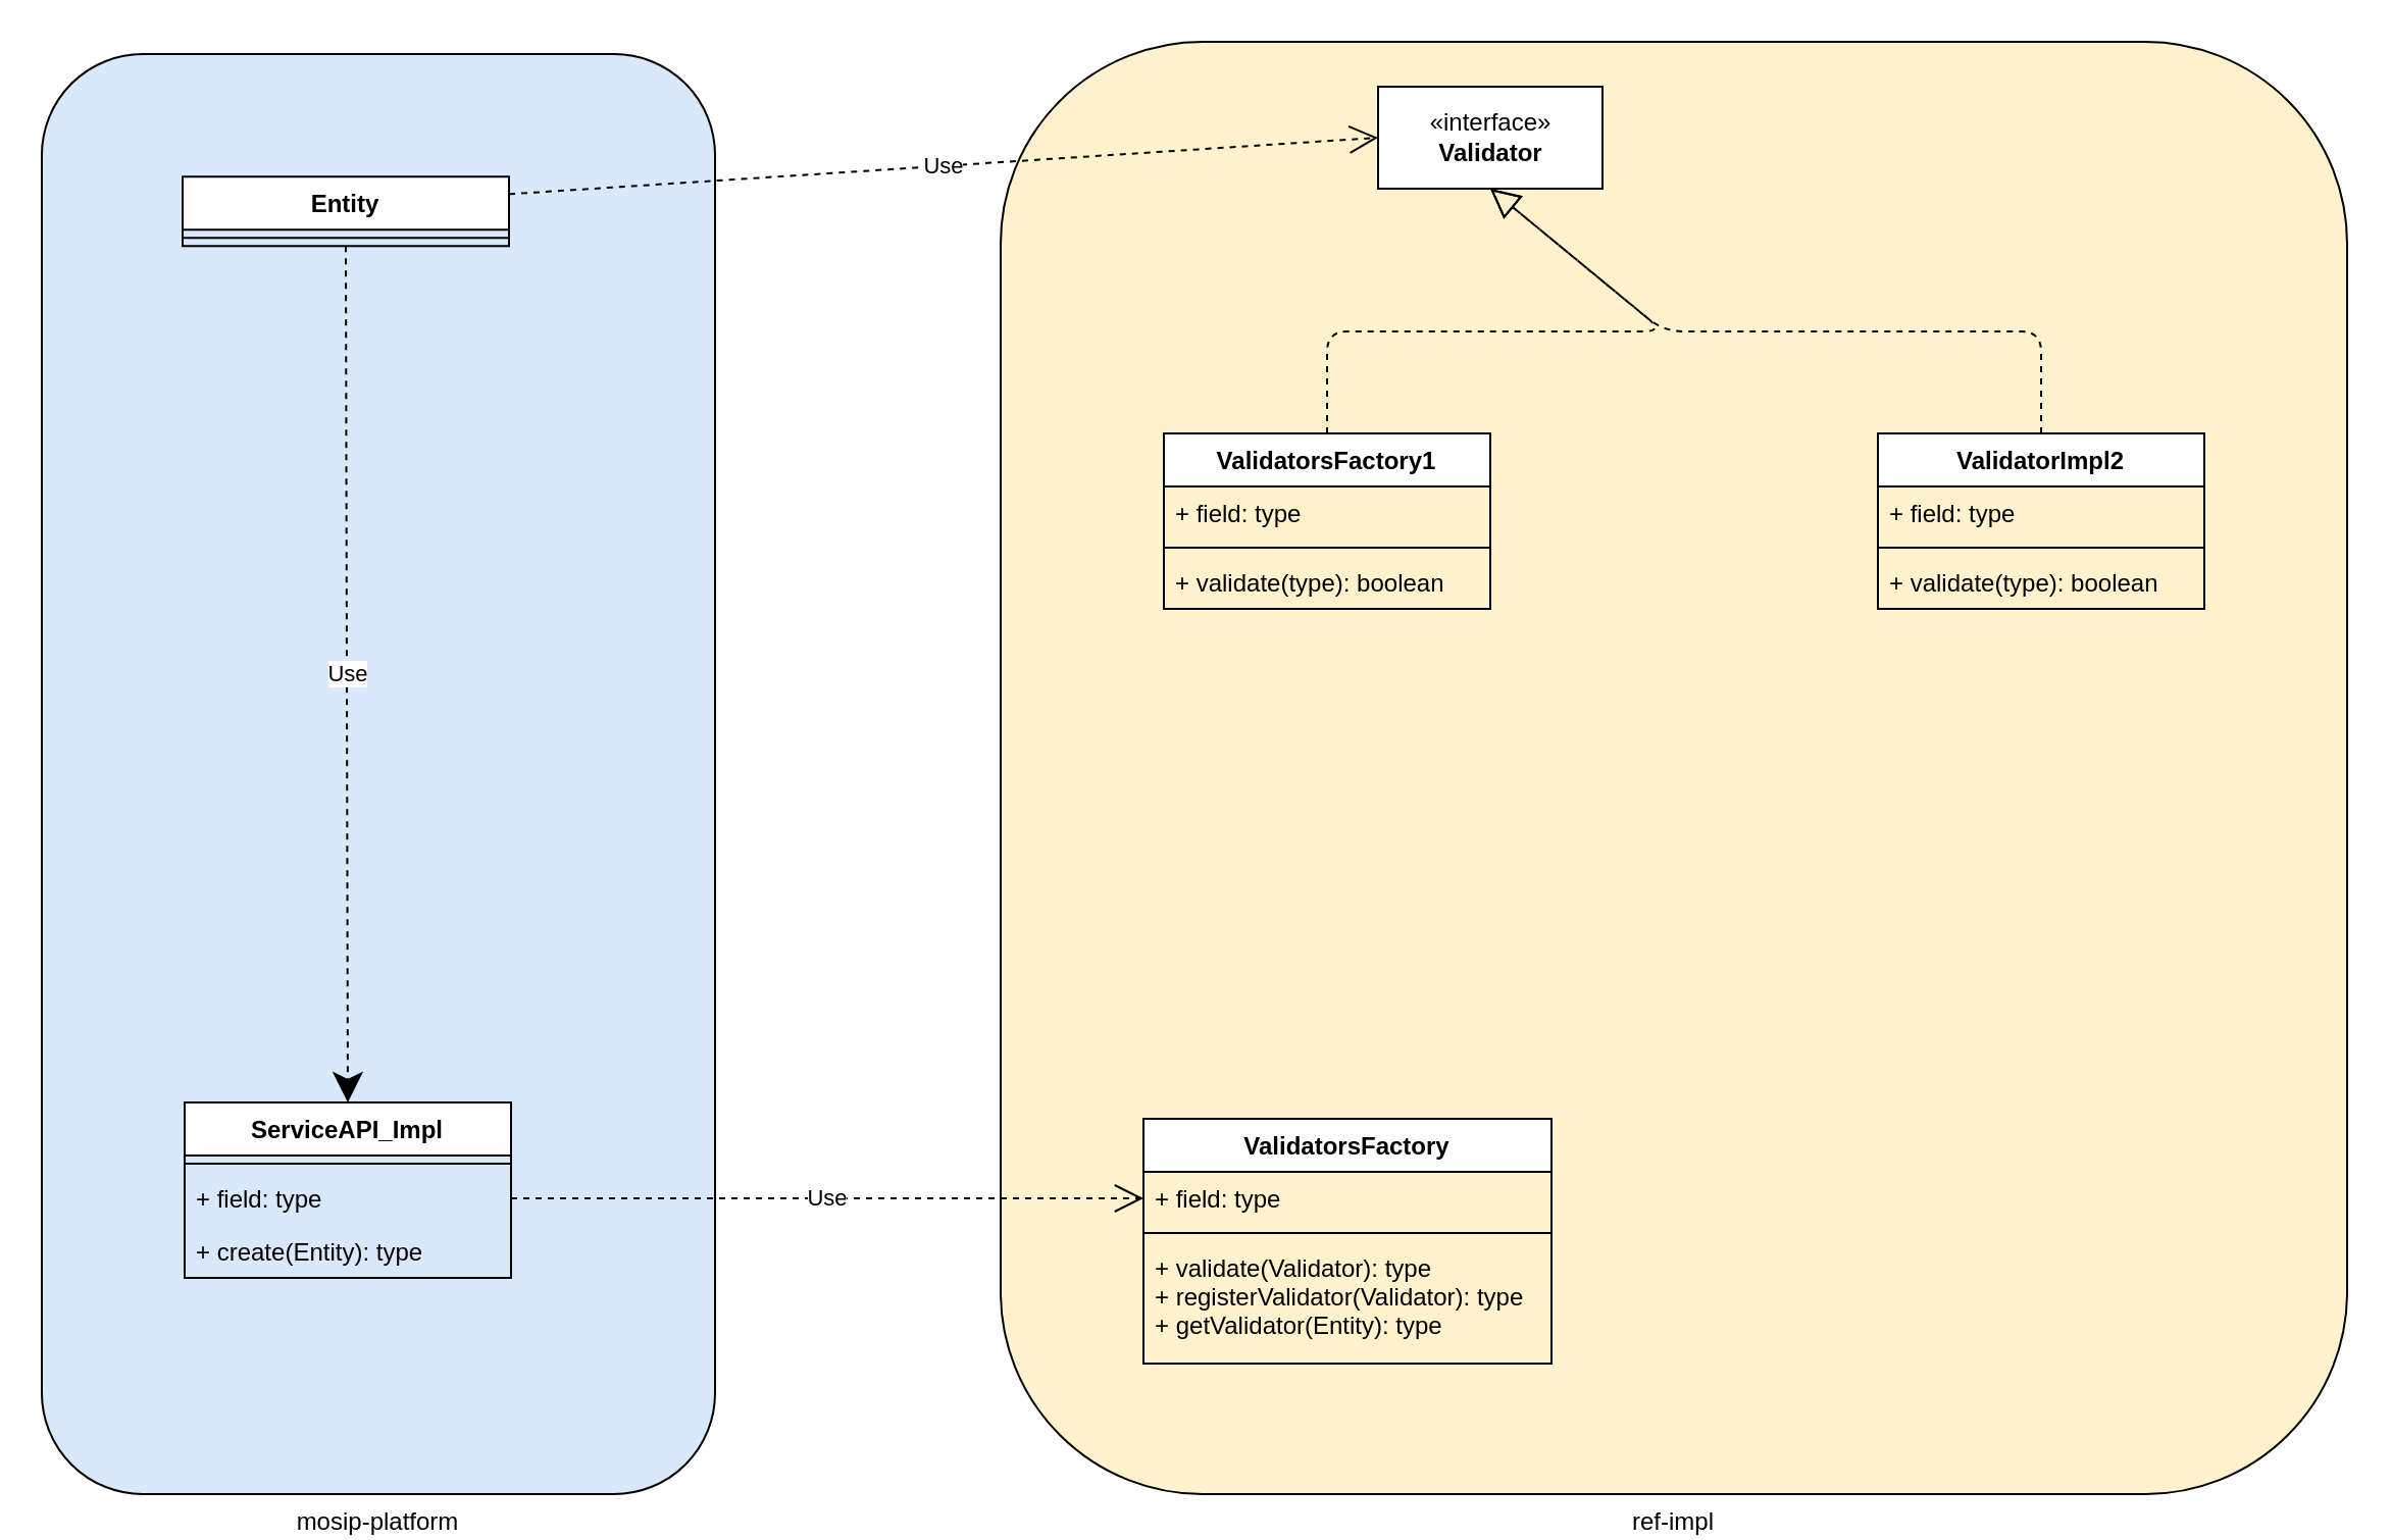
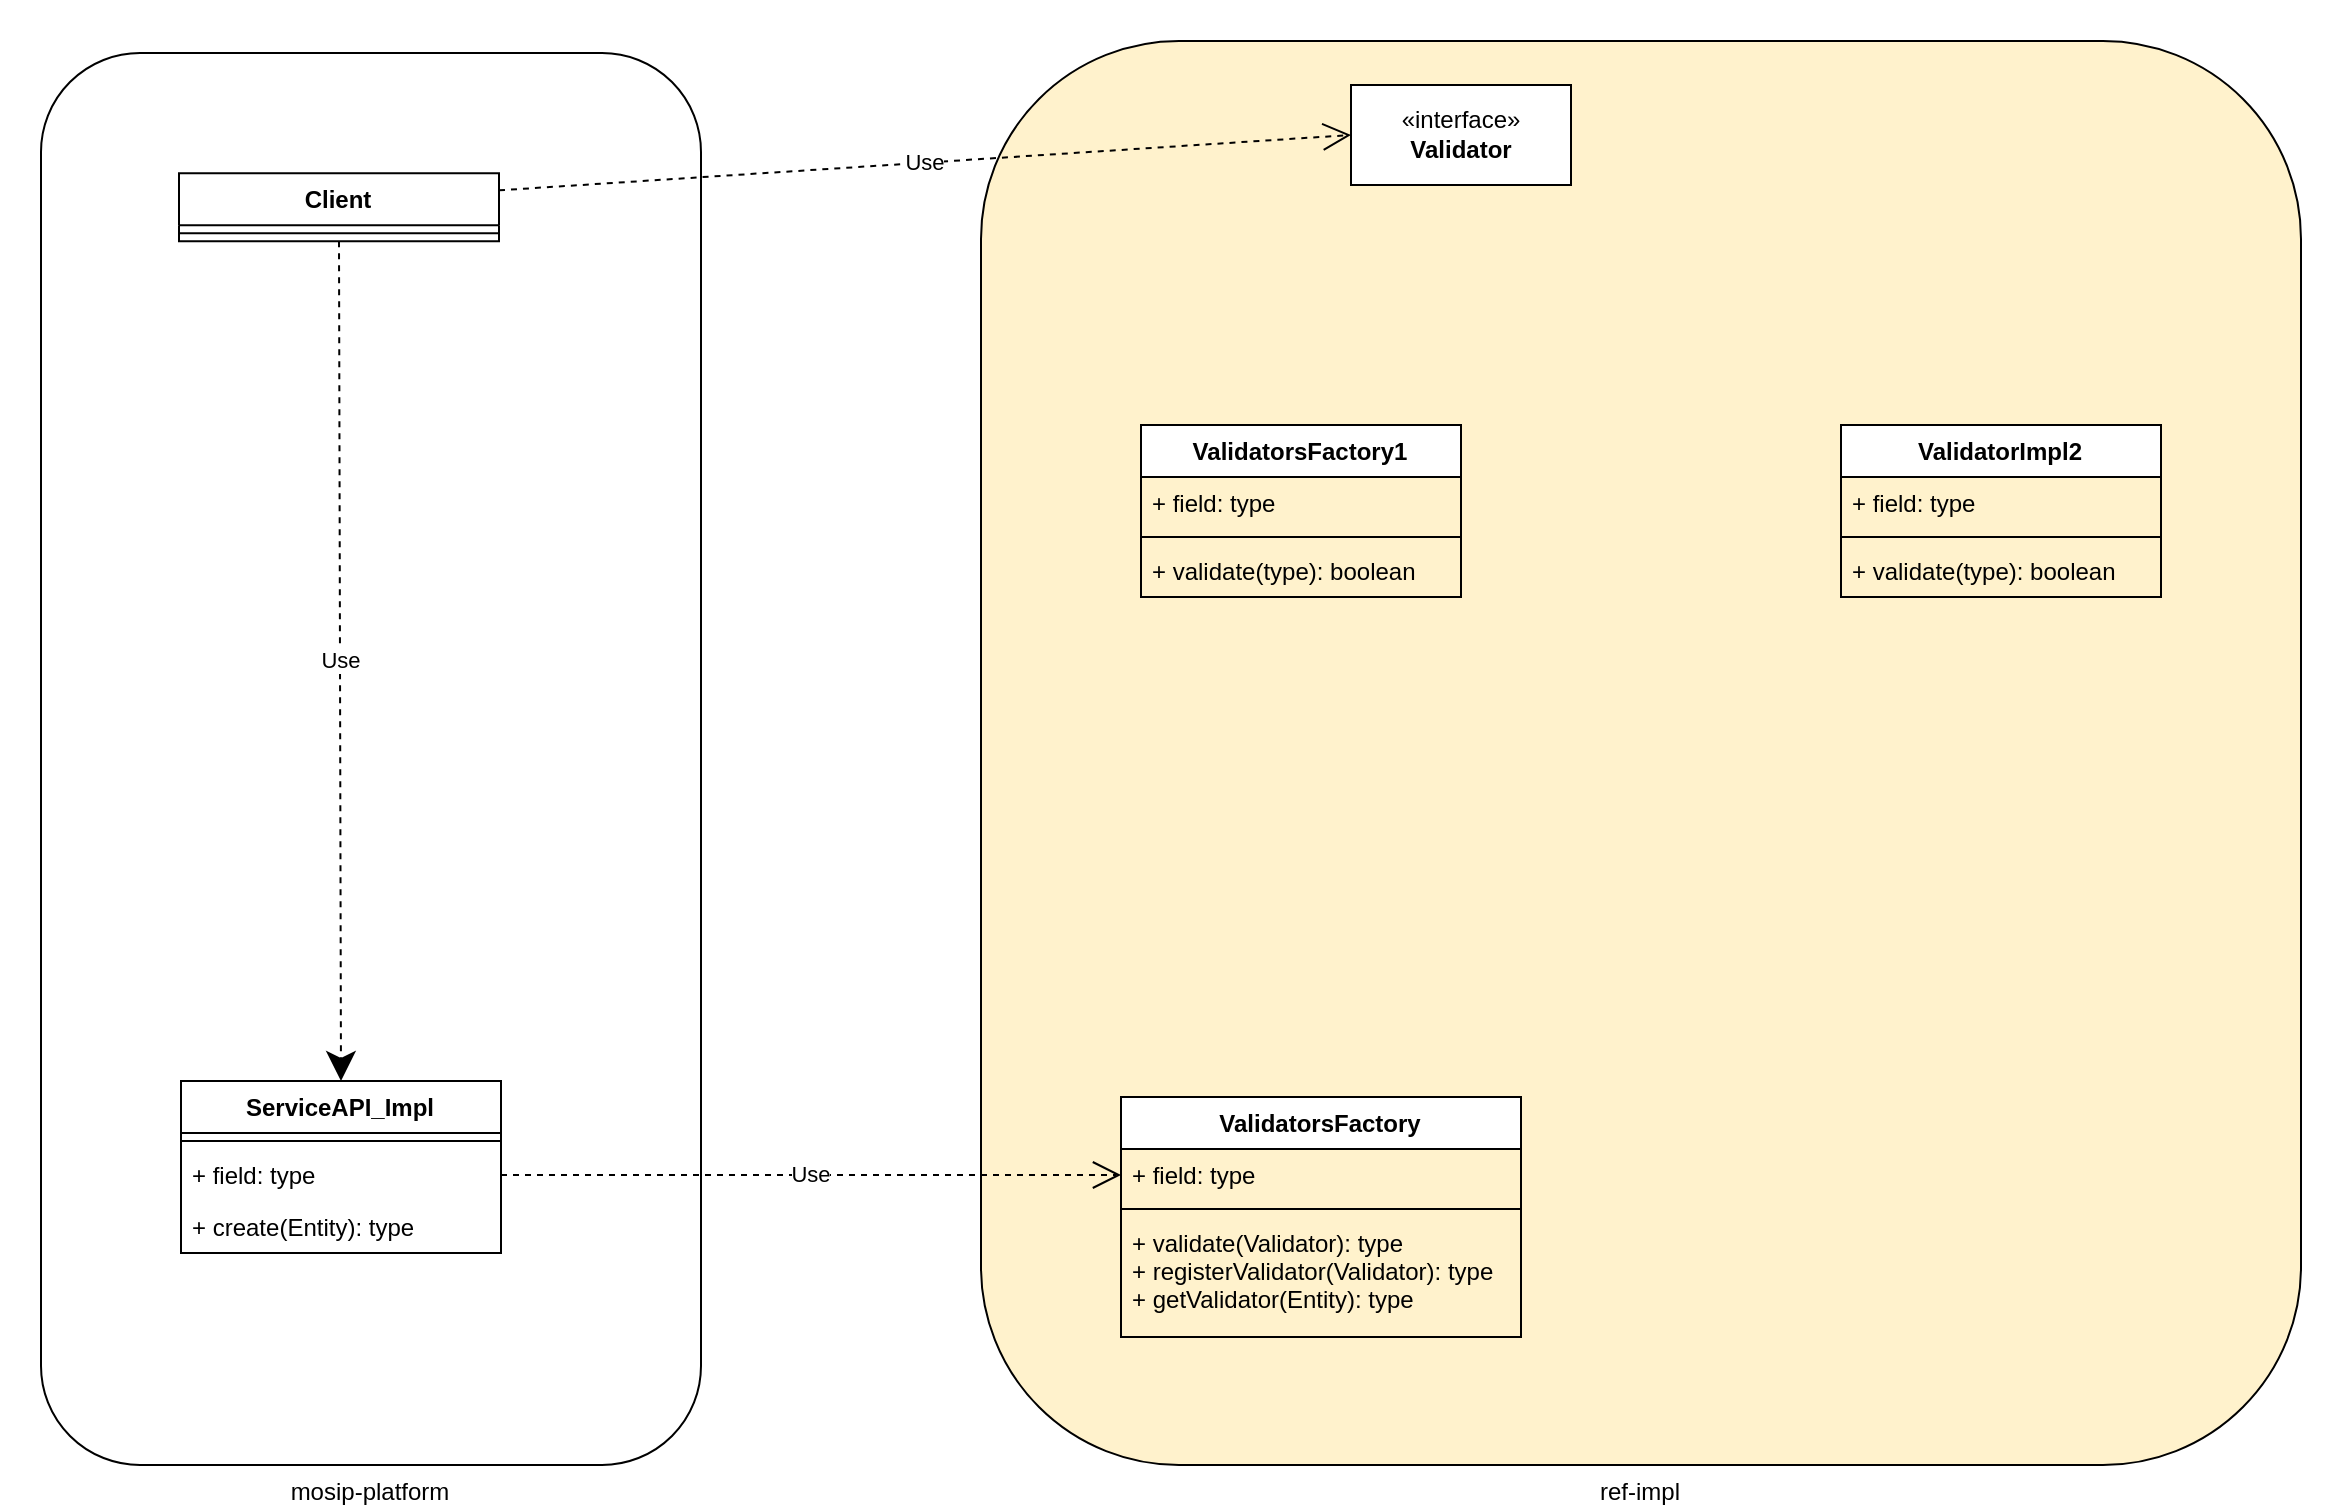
- <mxCell id="14" value="Entity" style="swimlane;fontStyle=1;align=center;verticalAlign=top;childLayout=stackLayout;horizontal=1;startSize=26;horizontalStack=0;resizeParent=1;resizeParentMax=0;resizeLast=0;collapsible=1;marginBottom=0;" parent="1" vertex="1"><mxGeometry x="89" y="86.167" width="160" height="34" as="geometry" /></mxCell>
+ <mxCell id="14" value="Client" style="swimlane;fontStyle=1;align=center;verticalAlign=top;childLayout=stackLayout;horizontal=1;startSize=26;horizontalStack=0;resizeParent=1;resizeParentMax=0;resizeLast=0;collapsible=1;marginBottom=0;" parent="1" vertex="1"><mxGeometry x="89" y="86.167" width="160" height="34" as="geometry" /></mxCell>
- <mxCell id="9" value="" style="endArrow=block;dashed=1;endFill=0;endSize=12;html=1;entryX=0.5;entryY=1;entryDx=0;entryDy=0;exitX=0.5;exitY=0;exitDx=0;exitDy=0;" parent="1" source="5" target="4" edge="1"><mxGeometry width="160" relative="1" as="geometry"><mxPoint x="650" y="372" as="sourcePoint" /><mxPoint x="810" y="372" as="targetPoint" /><Array as="points"><mxPoint x="650" y="162" /><mxPoint x="815" y="162" /></Array></mxGeometry></mxCell>
- <mxCell id="26" value="" style="endArrow=block;dashed=1;endFill=0;endSize=12;html=1;entryX=0.5;entryY=1;entryDx=0;entryDy=0;exitX=0.5;exitY=0;exitDx=0;exitDy=0;" edge="1" parent="1" source="22" target="4"><mxGeometry width="160" relative="1" as="geometry"><mxPoint x="660" y="222" as="sourcePoint" /><mxPoint x="825" y="132" as="targetPoint" /><Array as="points"><mxPoint x="1000" y="162" /><mxPoint x="815" y="162" /></Array></mxGeometry></mxCell>
- <mxCell id="2" value="mosip-platform" style="rounded=1;whiteSpace=wrap;html=1;labelPosition=center;verticalLabelPosition=bottom;align=center;verticalAlign=top;fillColor=#dae8fc;" vertex="1" parent="1"><mxGeometry x="20" y="26" width="330" height="706" as="geometry" /></mxCell>
+ <mxCell id="2" value="mosip-platform" style="rounded=1;whiteSpace=wrap;html=1;labelPosition=center;verticalLabelPosition=bottom;align=center;verticalAlign=top;" vertex="1" parent="1"><mxGeometry x="20" y="26" width="330" height="706" as="geometry" /></mxCell>
